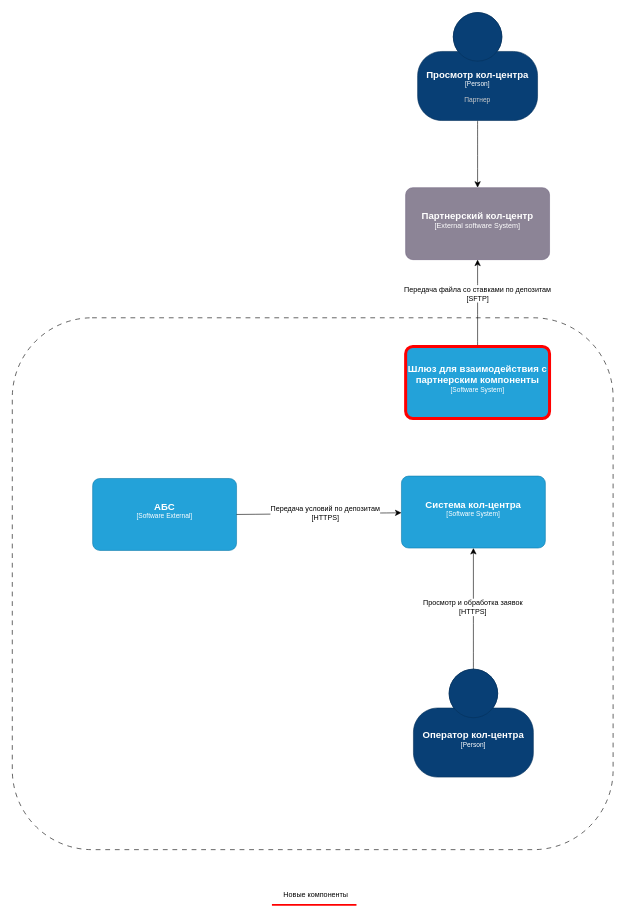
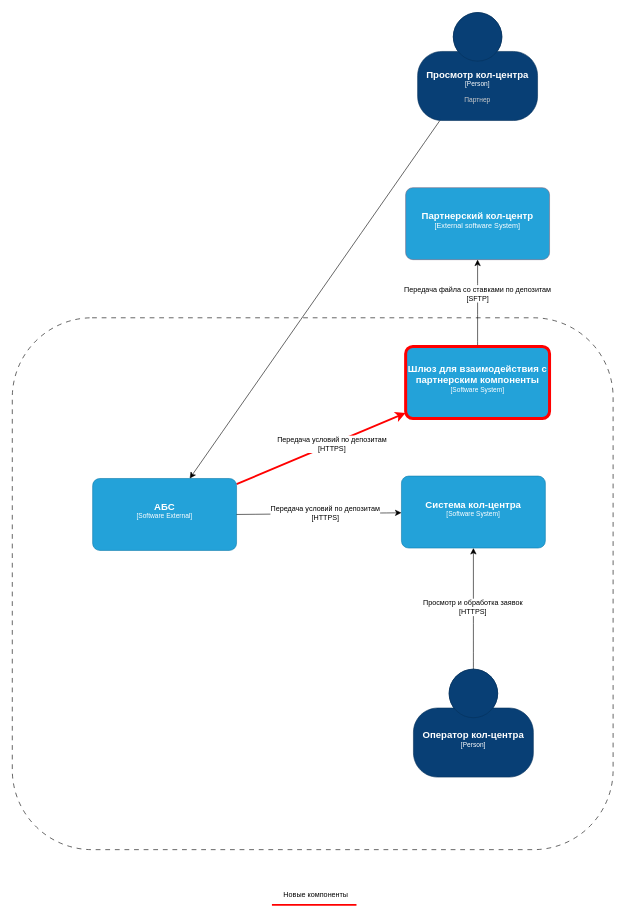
- <mxCell id="13" style="edgeStyle=none;curved=1;rounded=0;orthogonalLoop=1;jettySize=auto;html=1;fontSize=12;startSize=8;endSize=8;" edge="1" parent="1" source="14" target="12"><mxGeometry relative="1" as="geometry" /></mxCell>
+ <mxCell id="13" style="edgeStyle=none;curved=1;rounded=0;orthogonalLoop=1;jettySize=auto;html=1;fontSize=12;startSize=8;endSize=8;" edge="1" parent="1" source="14" target="5"><mxGeometry relative="1" as="geometry" /></mxCell>
- <mxCell id="12" value="&lt;font style=&quot;font-size: 16px&quot;&gt;&lt;b&gt;Партнерский кол-центр&lt;/b&gt;&lt;/font&gt;&lt;div&gt;[External software System]&lt;/div&gt;&lt;br&gt;&lt;div&gt;&lt;font style=&quot;font-size: 11px&quot;&gt;&lt;font color=&quot;#cccccc&quot;&gt;&lt;/font&gt;&lt;/div&gt;" style="rounded=1;whiteSpace=wrap;html=1;labelBackgroundColor=none;fillColor=#8C8496;align=center;arcSize=10;strokeColor=#736782;metaEdit=1;resizable=0;points=[[0.25,0,0],[0.5,0,0],[0.75,0,0],[1,0.25,0],[1,0.5,0],[1,0.75,0],[0.75,1,0],[0.5,1,0],[0.25,1,0],[0,0.75,0],[0,0.5,0],[0,0.25,0]];verticalAlign=middle;fontFamily=Helvetica;fontSize=12;fontColor=#ffffff;" vertex="1" parent="1"><mxGeometry x="676" y="312" width="240" height="120" as="geometry" /></mxCell>
+ <mxCell id="12" value="&lt;font style=&quot;font-size: 16px&quot;&gt;&lt;b&gt;Партнерский кол-центр&lt;/b&gt;&lt;/font&gt;&lt;div&gt;[External software System]&lt;/div&gt;&lt;br&gt;&lt;div&gt;&lt;font style=&quot;font-size: 11px&quot;&gt;&lt;font color=&quot;#cccccc&quot;&gt;&lt;/font&gt;&lt;/div&gt;" style="rounded=1;whiteSpace=wrap;html=1;labelBackgroundColor=none;fillColor=#23a2d9;align=center;arcSize=10;strokeColor=#736782;metaEdit=1;resizable=0;points=[[0.25,0,0],[0.5,0,0],[0.75,0,0],[1,0.25,0],[1,0.5,0],[1,0.75,0],[0.75,1,0],[0.5,1,0],[0.25,1,0],[0,0.75,0],[0,0.5,0],[0,0.25,0]];verticalAlign=middle;fontFamily=Helvetica;fontSize=12;fontColor=#ffffff;" vertex="1" parent="1"><mxGeometry x="676" y="312" width="240" height="120" as="geometry" /></mxCell>
+ <mxCell id="3" style="edgeStyle=none;curved=1;rounded=0;orthogonalLoop=1;jettySize=auto;html=1;fontSize=12;startSize=8;endSize=8;strokeColor=#FF0000;strokeWidth=3;" edge="1" parent="1" source="5" target="17"><mxGeometry relative="1" as="geometry" /></mxCell>
+ <mxCell id="4" value="Передача условий по депозитам&lt;br&gt;[HTTPS]" style="edgeLabel;html=1;align=center;verticalAlign=middle;resizable=0;points=[];fontSize=12;" vertex="1" connectable="0" parent="3"><mxGeometry x="0.124" relative="1" as="geometry"><mxPoint as="offset" /></mxGeometry></mxCell>
